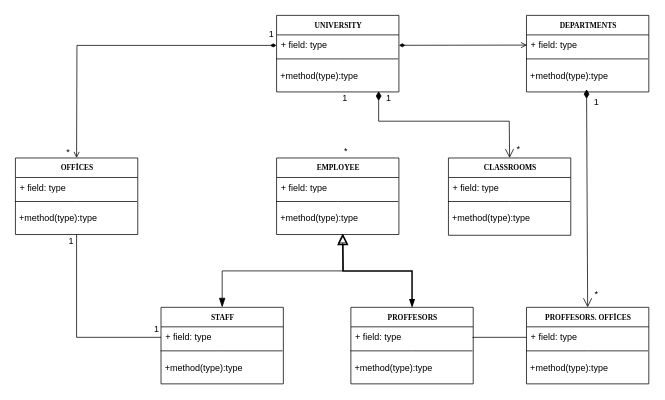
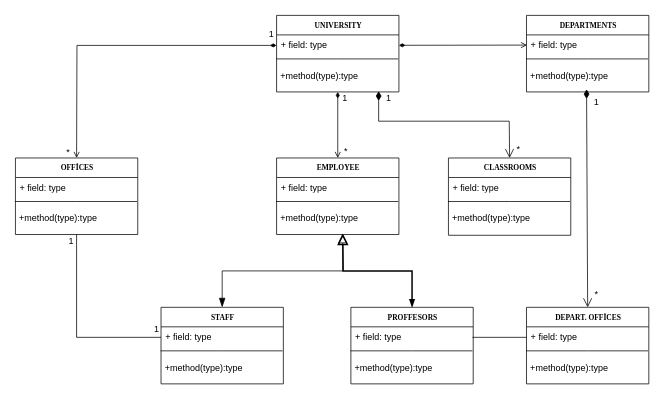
+ <mxCell id="16" style="edgeStyle=none;rounded=0;sketch=0;orthogonalLoop=1;jettySize=auto;html=1;exitX=0.5;exitY=0;exitDx=0;exitDy=0;entryX=0.5;entryY=1;entryDx=0;entryDy=0;shadow=0;fontSize=12;startArrow=open;startFill=0;endArrow=diamondThin;endFill=1;endSize=6;targetPerimeterSpacing=0;sourcePerimeterSpacing=0;" edge="1" parent="1" source="17" target="3"><mxGeometry relative="1" as="geometry" /></mxCell>
- <mxCell id="31" value="&lt;b&gt;PROFFESORS. OFFİCES&lt;/b&gt;" style="swimlane;html=1;fontStyle=0;childLayout=stackLayout;horizontal=1;startSize=26;fillColor=none;horizontalStack=0;resizeParent=1;resizeLast=0;collapsible=1;marginBottom=0;swimlaneFillColor=none;rounded=0;shadow=0;comic=0;labelBackgroundColor=none;strokeWidth=1;fontFamily=Verdana;fontSize=10;align=center;" vertex="1" parent="1"><mxGeometry x="701" y="409" width="163" height="102" as="geometry" /></mxCell>
+ <mxCell id="31" value="&lt;b&gt;DEPART. OFFİCES&lt;/b&gt;" style="swimlane;html=1;fontStyle=0;childLayout=stackLayout;horizontal=1;startSize=26;fillColor=none;horizontalStack=0;resizeParent=1;resizeLast=0;collapsible=1;marginBottom=0;swimlaneFillColor=none;rounded=0;shadow=0;comic=0;labelBackgroundColor=none;strokeWidth=1;fontFamily=Verdana;fontSize=10;align=center;" vertex="1" parent="1"><mxGeometry x="701" y="409" width="163" height="102" as="geometry" /></mxCell>
